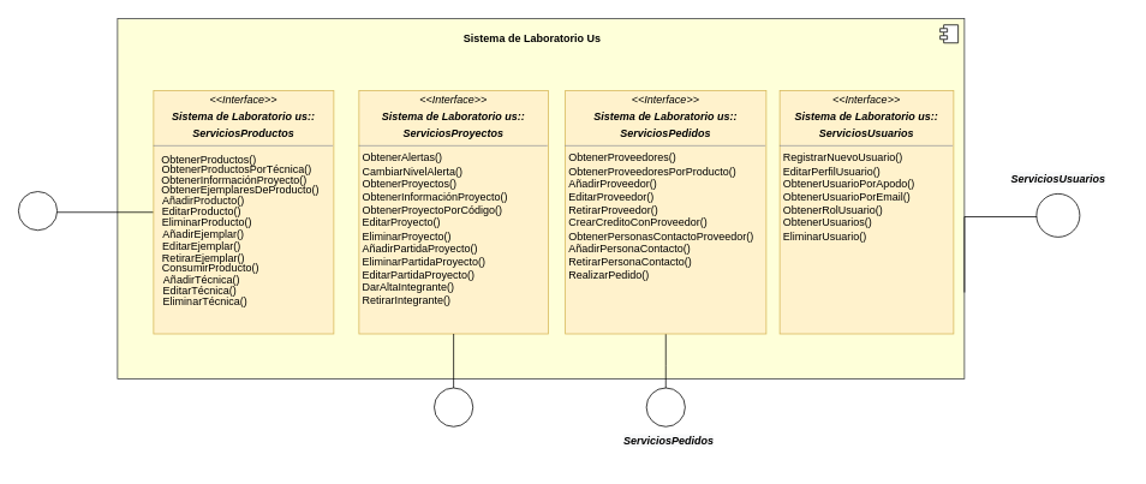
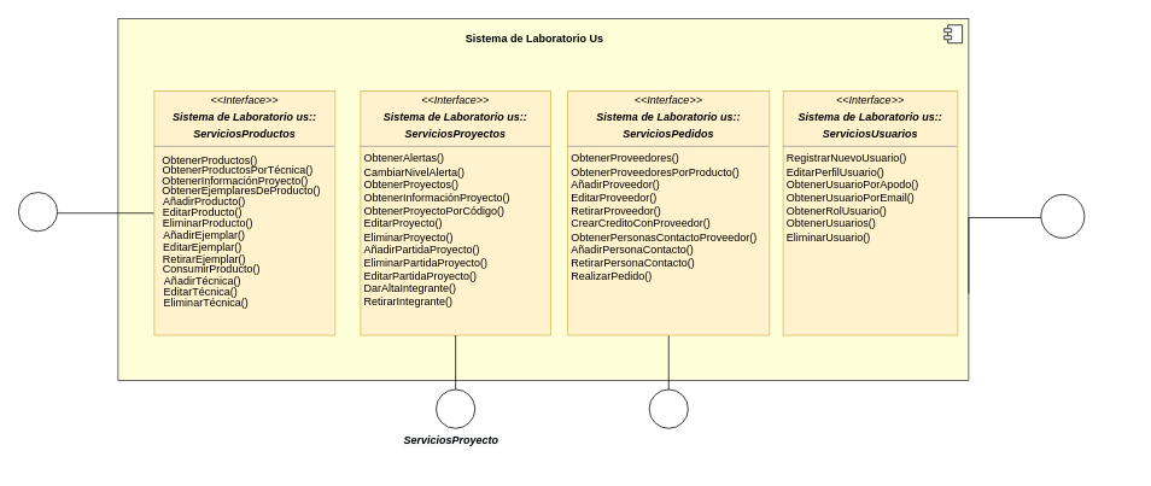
- <mxCell id="33" value="&lt;i style=&quot;color: rgb(0 , 0 , 0) ; font-family: &amp;#34;helvetica&amp;#34; ; font-size: 12px ; letter-spacing: normal ; text-align: center ; text-indent: 0px ; text-transform: none ; word-spacing: 0px ; background-color: rgb(248 , 249 , 250) ; font-weight: 700&quot;&gt;ServiciosUsuarios&lt;/i&gt;" style="text;whiteSpace=wrap;html=1;" vertex="1" parent="1"><mxGeometry x="1120" y="184" width="130" height="30" as="geometry" /></mxCell>
+ <mxCell id="27" value="&lt;i style=&quot;color: rgb(0, 0, 0); font-family: helvetica; font-size: 12px; letter-spacing: normal; text-align: center; text-indent: 0px; text-transform: none; word-spacing: 0px; background-color: rgb(248, 249, 250); font-weight: 700;&quot;&gt;ServiciosProyecto&lt;/i&gt;" style="text;whiteSpace=wrap;html=1;" vertex="1" parent="1"><mxGeometry x="444" y="473" width="130" height="30" as="geometry" /></mxCell>
- <mxCell id="28" value="&lt;i style=&quot;color: rgb(0 , 0 , 0) ; font-family: &amp;#34;helvetica&amp;#34; ; font-size: 12px ; letter-spacing: normal ; text-align: center ; text-indent: 0px ; text-transform: none ; word-spacing: 0px ; background-color: rgb(248 , 249 , 250) ; font-weight: 700&quot;&gt;ServiciosPedidos&lt;/i&gt;" style="text;whiteSpace=wrap;html=1;" vertex="1" parent="1"><mxGeometry x="690" y="475" width="120" height="40" as="geometry" /></mxCell>
